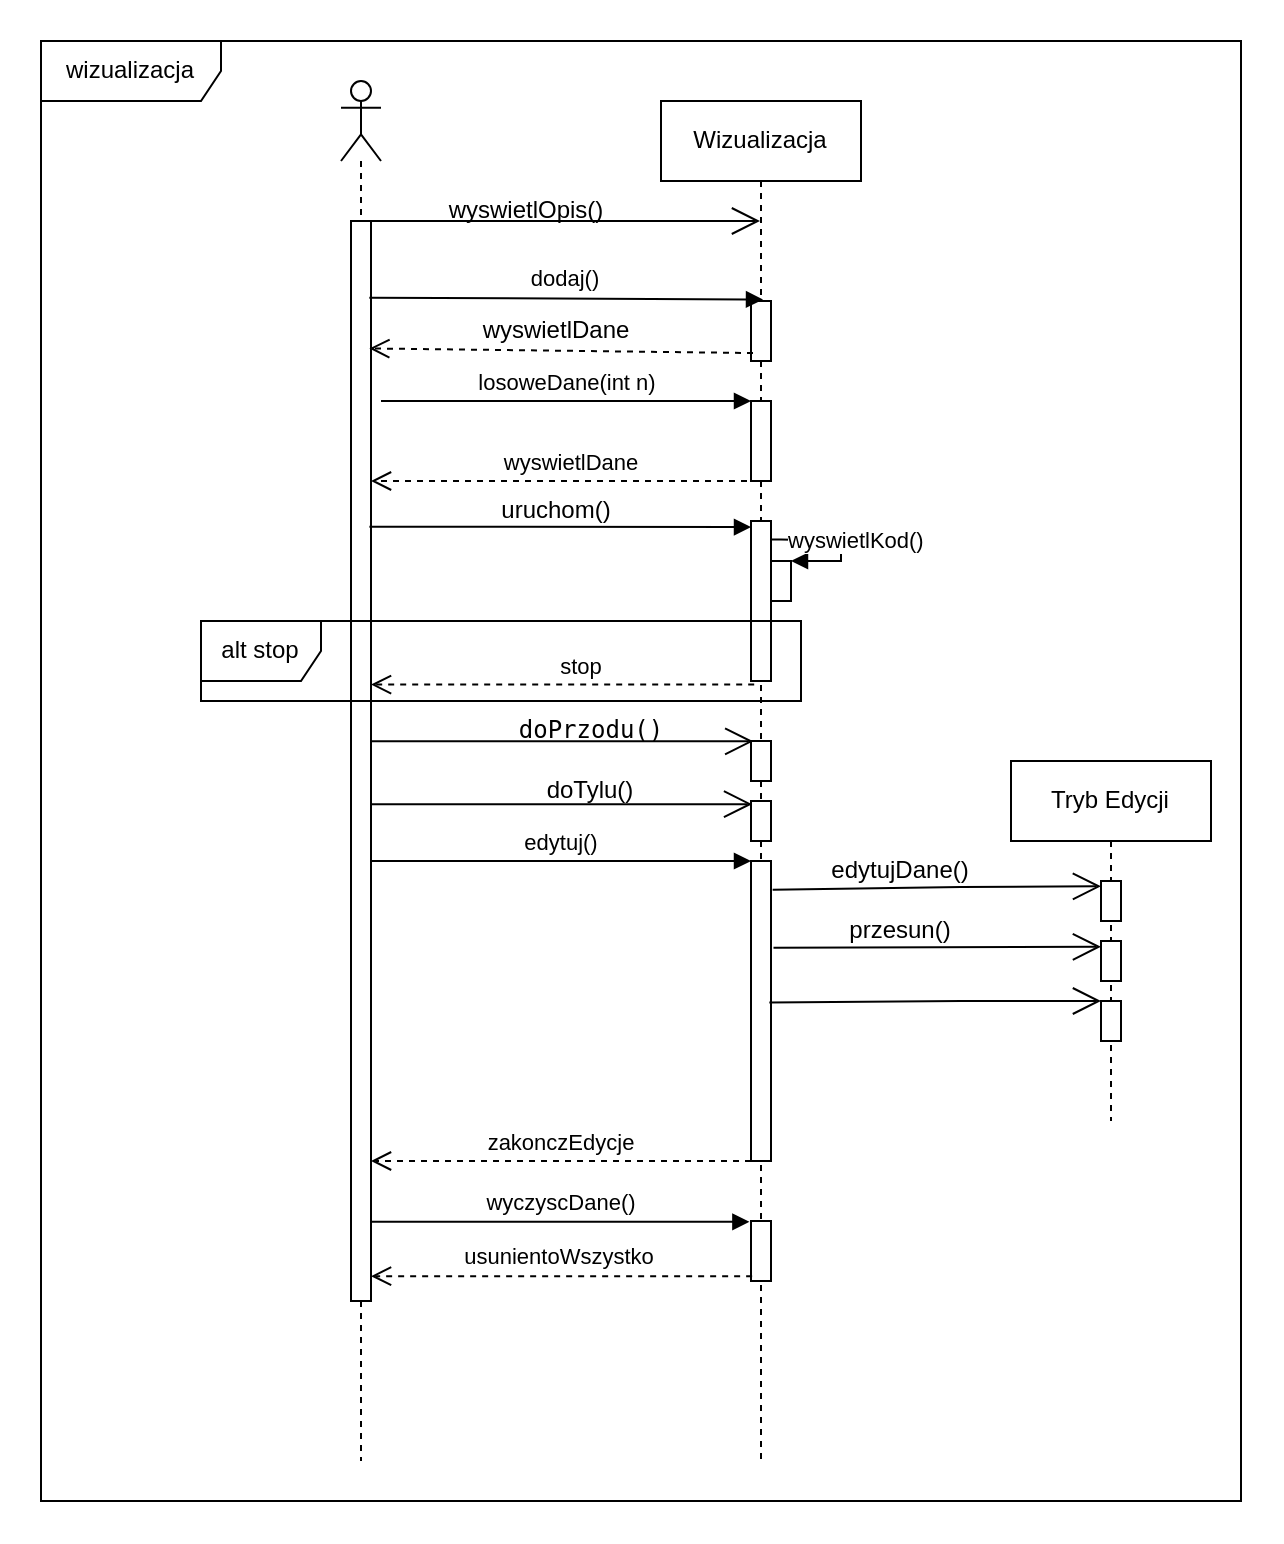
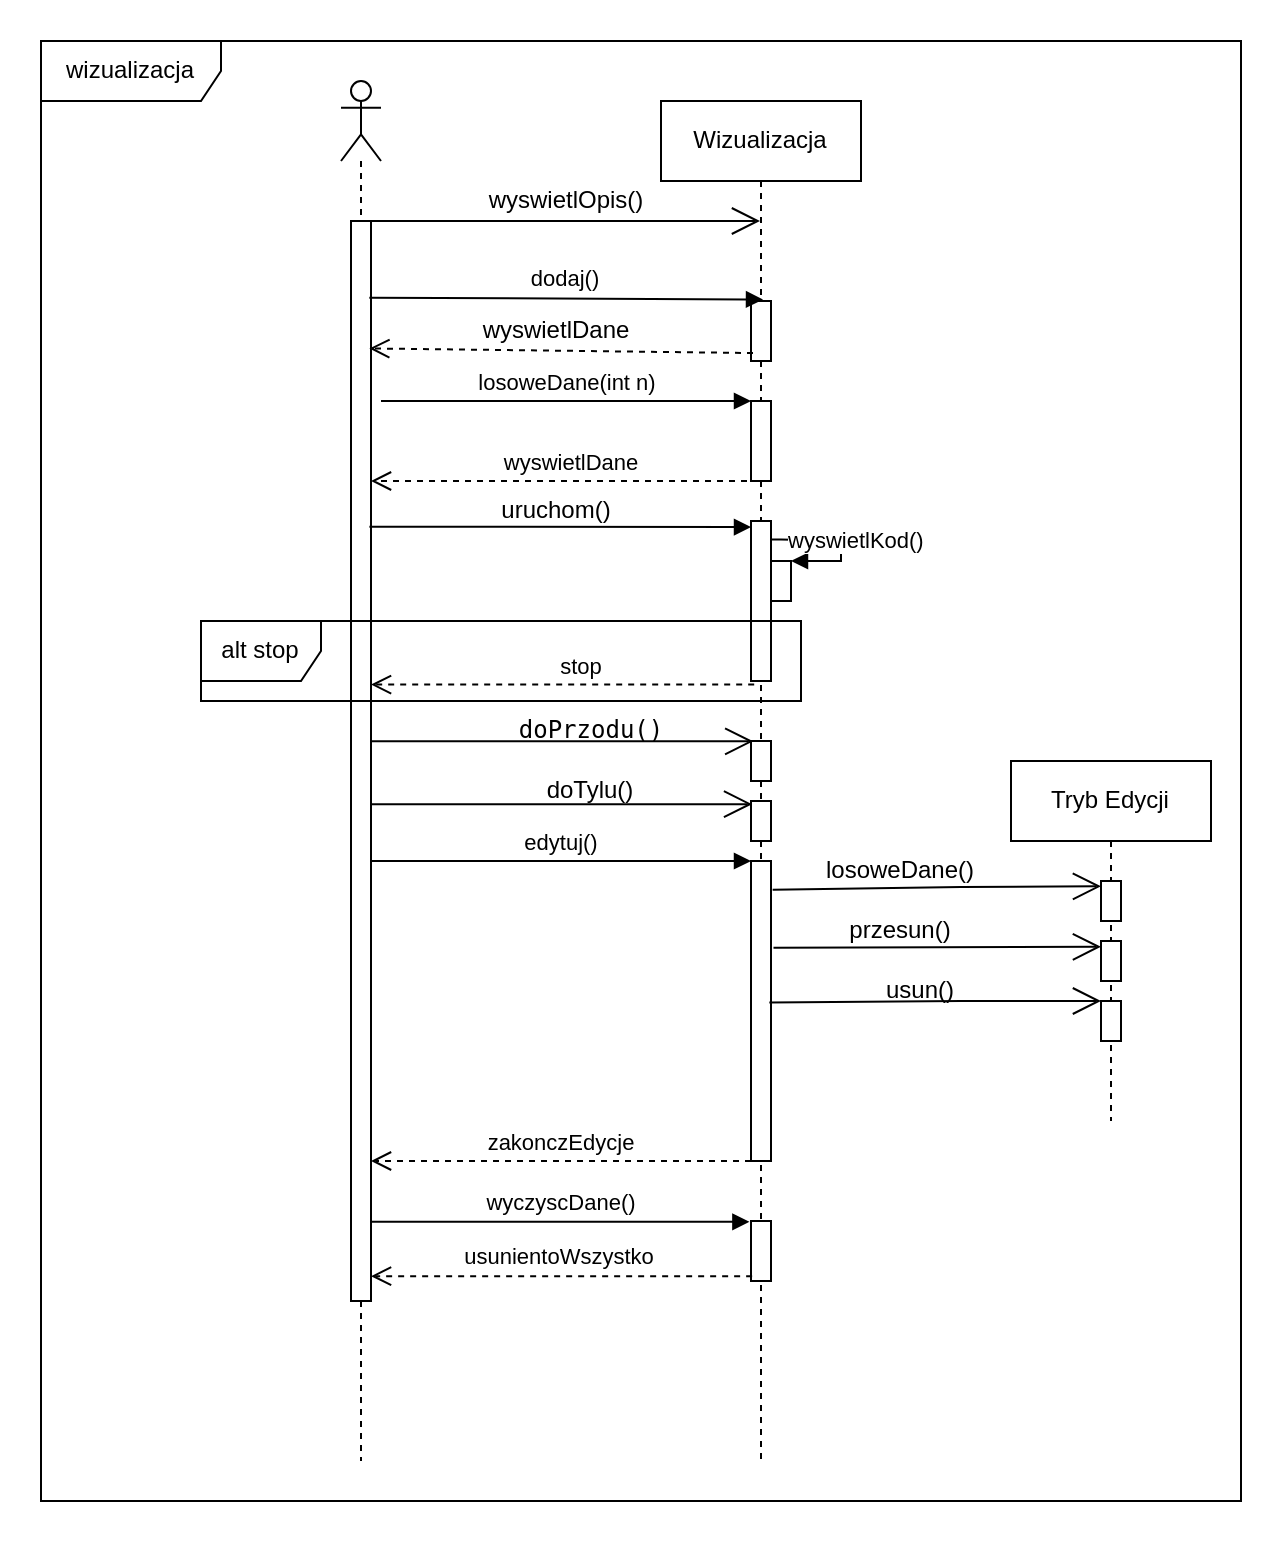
- <mxCell id="32" value="wyswietlOpis()" style="text;html=1;strokeColor=none;fillColor=none;align=center;verticalAlign=middle;whiteSpace=wrap;rounded=0;" parent="1" vertex="1"><mxGeometry x="232.5" y="90" width="60" height="30" as="geometry" /></mxCell>
+ <mxCell id="32" value="wyswietlOpis()" style="text;html=1;strokeColor=none;fillColor=none;align=center;verticalAlign=middle;whiteSpace=wrap;rounded=0;" parent="1" vertex="1"><mxGeometry x="252.5" y="85" width="60" height="30" as="geometry" /></mxCell>
- <mxCell id="40" value="edytujDane()" style="text;html=1;strokeColor=none;fillColor=none;align=center;verticalAlign=middle;whiteSpace=wrap;rounded=0;" parent="1" vertex="1"><mxGeometry x="420" y="420" width="60" height="30" as="geometry" /></mxCell>
+ <mxCell id="40" value="losoweDane()" style="text;html=1;strokeColor=none;fillColor=none;align=center;verticalAlign=middle;whiteSpace=wrap;rounded=0;" parent="1" vertex="1"><mxGeometry x="420" y="420" width="60" height="30" as="geometry" /></mxCell>
+ <mxCell id="42" value="usun()" style="text;html=1;strokeColor=none;fillColor=none;align=center;verticalAlign=middle;whiteSpace=wrap;rounded=0;" parent="1" vertex="1"><mxGeometry x="430" y="480" width="60" height="30" as="geometry" /></mxCell>
